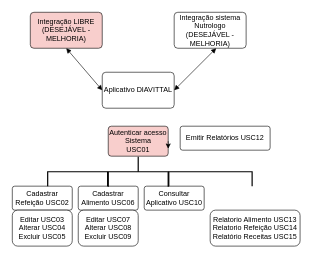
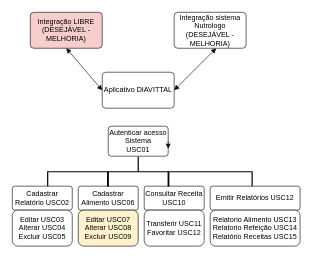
- <mxCell id="5" value="Emitir Relatórios USC12" style="rounded=1;arcSize=10;whiteSpace=wrap;html=1;align=center;" vertex="1" parent="1"><mxGeometry x="300" y="210" width="150" height="40" as="geometry" /></mxCell>
+ <mxCell id="5" value="Emitir Relatórios USC12" style="rounded=1;arcSize=10;whiteSpace=wrap;html=1;align=center;" vertex="1" parent="1"><mxGeometry x="350" y="310" width="150" height="40" as="geometry" /></mxCell>
- <mxCell id="8" value="Autenticar acesso Sistema&lt;div&gt;USC01&lt;/div&gt;" style="rounded=1;arcSize=10;whiteSpace=wrap;html=1;align=center;fillColor=#f8cecc;" vertex="1" parent="1"><mxGeometry x="180" y="210" width="100" height="50" as="geometry" /></mxCell>
+ <mxCell id="8" value="Autenticar acesso Sistema&lt;div&gt;USC01&lt;/div&gt;" style="rounded=1;arcSize=10;whiteSpace=wrap;html=1;align=center;" vertex="1" parent="1"><mxGeometry x="180" y="210" width="100" height="50" as="geometry" /></mxCell>
- <mxCell id="3" value="Cadastrar Refeição USC02" style="rounded=1;arcSize=10;whiteSpace=wrap;html=1;align=center;" vertex="1" parent="1"><mxGeometry x="20" y="310" width="100" height="40" as="geometry" /></mxCell>
+ <mxCell id="3" value="Cadastrar Relatório USC02" style="rounded=1;arcSize=10;whiteSpace=wrap;html=1;align=center;" vertex="1" parent="1"><mxGeometry x="20" y="310" width="100" height="40" as="geometry" /></mxCell>
- <mxCell id="4" value="Consultar Aplicativo USC10" style="rounded=1;arcSize=10;whiteSpace=wrap;html=1;align=center;" vertex="1" parent="1"><mxGeometry x="240" y="310" width="100" height="40" as="geometry" /></mxCell>
+ <mxCell id="4" value="Consultar Receita USC10" style="rounded=1;arcSize=10;whiteSpace=wrap;html=1;align=center;" vertex="1" parent="1"><mxGeometry x="240" y="310" width="100" height="40" as="geometry" /></mxCell>
- <mxCell id="17" value="Editar USC07&lt;div&gt;&lt;div&gt;Alterar&amp;nbsp;&lt;span style=&quot;background-color: initial;&quot;&gt;USC08&lt;/span&gt;&lt;/div&gt;&lt;div&gt;Excluir&amp;nbsp;&lt;span style=&quot;background-color: initial;&quot;&gt;USC09&lt;/span&gt;&lt;/div&gt;&lt;/div&gt;" style="rounded=1;whiteSpace=wrap;html=1;" vertex="1" parent="1"><mxGeometry x="130" y="350" width="100" height="60" as="geometry" /></mxCell>
+ <mxCell id="17" value="Editar USC07&lt;div&gt;&lt;div&gt;Alterar&amp;nbsp;&lt;span style=&quot;background-color: initial;&quot;&gt;USC08&lt;/span&gt;&lt;/div&gt;&lt;div&gt;Excluir&amp;nbsp;&lt;span style=&quot;background-color: initial;&quot;&gt;USC09&lt;/span&gt;&lt;/div&gt;&lt;/div&gt;" style="rounded=1;whiteSpace=wrap;html=1;fillColor=#fff2cc;" vertex="1" parent="1"><mxGeometry x="130" y="350" width="100" height="60" as="geometry" /></mxCell>
+ <mxCell id="18" value="Transferir USC11&lt;div&gt;&lt;div&gt;Favoritar&amp;nbsp;&lt;span style=&quot;background-color: initial;&quot;&gt;USC12&lt;/span&gt;&lt;/div&gt;&lt;/div&gt;" style="rounded=1;whiteSpace=wrap;html=1;" vertex="1" parent="1"><mxGeometry x="240" y="350" width="100" height="60" as="geometry" /></mxCell>
